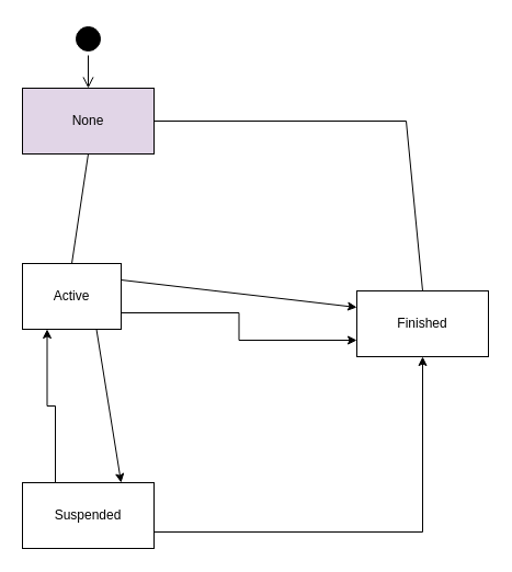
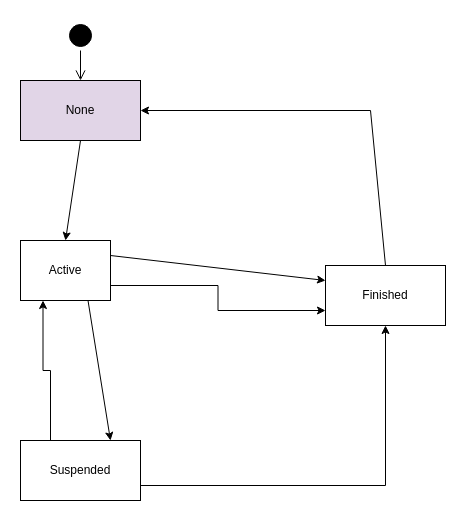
- <mxCell id="11" value="" style="endArrow=none;html=1;rounded=0;entryX=1;entryY=0.5;entryDx=0;entryDy=0;exitX=0.5;exitY=0;exitDx=0;exitDy=0;" edge="1" parent="1" source="7" target="8"><mxGeometry width="50" height="50" relative="1" as="geometry"><mxPoint x="180" y="300" as="sourcePoint" /><mxPoint x="230" y="250" as="targetPoint" /><Array as="points"><mxPoint x="370" y="110" /></Array></mxGeometry></mxCell>
+ <mxCell id="11" value="" style="endArrow=classic;html=1;rounded=0;entryX=1;entryY=0.5;entryDx=0;entryDy=0;exitX=0.5;exitY=0;exitDx=0;exitDy=0;" edge="1" parent="1" source="7" target="8"><mxGeometry width="50" height="50" relative="1" as="geometry"><mxPoint x="180" y="300" as="sourcePoint" /><mxPoint x="230" y="250" as="targetPoint" /><Array as="points"><mxPoint x="370" y="110" /></Array></mxGeometry></mxCell>
- <mxCell id="10" value="" style="endArrow=none;html=1;rounded=0;exitX=0.5;exitY=1;exitDx=0;exitDy=0;entryX=0.5;entryY=0;entryDx=0;entryDy=0;" edge="1" parent="1" source="8" target="3"><mxGeometry width="50" height="50" relative="1" as="geometry"><mxPoint x="180" y="300" as="sourcePoint" /><mxPoint x="230" y="250" as="targetPoint" /></mxGeometry></mxCell>
+ <mxCell id="10" value="" style="endArrow=classic;html=1;rounded=0;exitX=0.5;exitY=1;exitDx=0;exitDy=0;entryX=0.5;entryY=0;entryDx=0;entryDy=0;" edge="1" parent="1" source="8" target="3"><mxGeometry width="50" height="50" relative="1" as="geometry"><mxPoint x="180" y="300" as="sourcePoint" /><mxPoint x="230" y="250" as="targetPoint" /></mxGeometry></mxCell>
